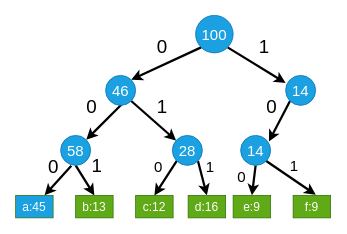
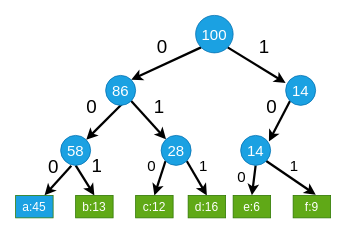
- <mxCell id="11" value="46" style="ellipse;whiteSpace=wrap;html=1;aspect=fixed;fontSize=20;fillColor=#1ba1e2;fontColor=#ffffff;strokeColor=#006EAF;" vertex="1" parent="1"><mxGeometry x="140" y="100" width="40" height="40" as="geometry" /></mxCell>
+ <mxCell id="11" value="86" style="ellipse;whiteSpace=wrap;html=1;aspect=fixed;fontSize=20;fillColor=#1ba1e2;fontColor=#ffffff;strokeColor=#006EAF;" vertex="1" parent="1"><mxGeometry x="140" y="100" width="40" height="40" as="geometry" /></mxCell>
- <mxCell id="29" value="28" style="ellipse;whiteSpace=wrap;html=1;aspect=fixed;fontSize=20;fillColor=#1ba1e2;fontColor=#ffffff;strokeColor=#006EAF;" vertex="1" parent="1"><mxGeometry x="229" y="180" width="40" height="40" as="geometry" /></mxCell>
+ <mxCell id="29" value="28" style="ellipse;whiteSpace=wrap;html=1;aspect=fixed;fontSize=20;fillColor=#1ba1e2;fontColor=#ffffff;strokeColor=#006EAF;" vertex="1" parent="1"><mxGeometry x="214" y="180" width="40" height="40" as="geometry" /></mxCell>
- <mxCell id="34" value="&lt;font style=&quot;font-size: 16px&quot;&gt;e:9&lt;/font&gt;" style="rounded=0;whiteSpace=wrap;html=1;fontSize=16;fillColor=#60a917;fontColor=#ffffff;strokeColor=#2D7600;" vertex="1" parent="1"><mxGeometry x="310" y="260" width="50" height="30" as="geometry" /></mxCell>
+ <mxCell id="34" value="&lt;font style=&quot;font-size: 16px&quot;&gt;e:6&lt;/font&gt;" style="rounded=0;whiteSpace=wrap;html=1;fontSize=16;fillColor=#60a917;fontColor=#ffffff;strokeColor=#2D7600;" vertex="1" parent="1"><mxGeometry x="310" y="260" width="50" height="30" as="geometry" /></mxCell>
